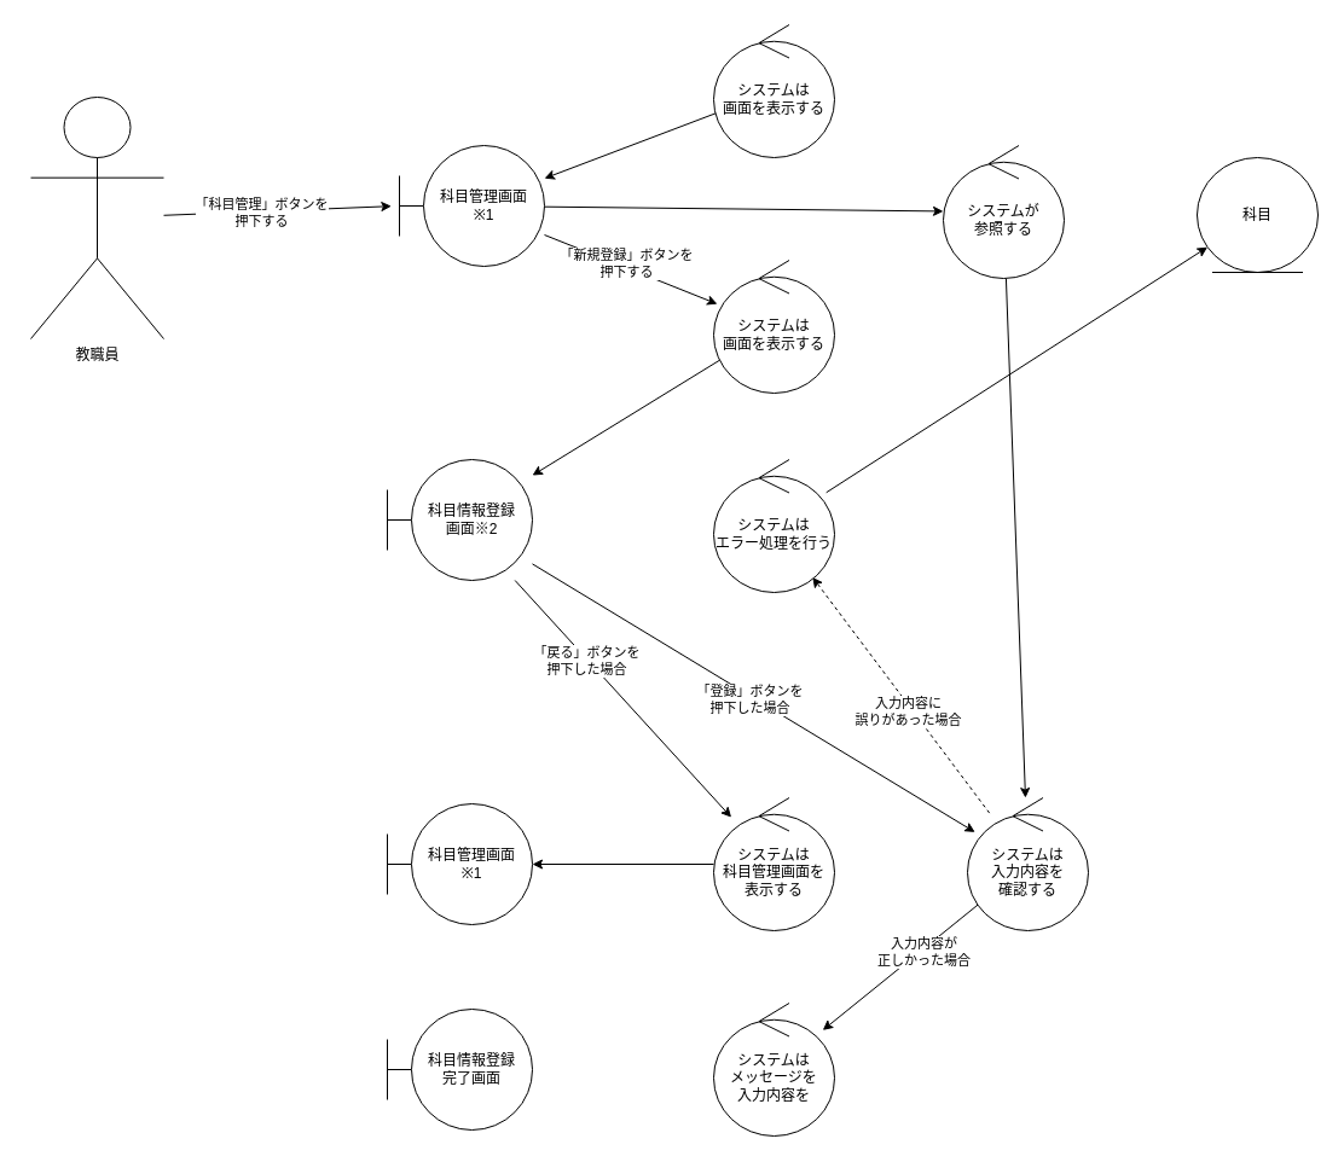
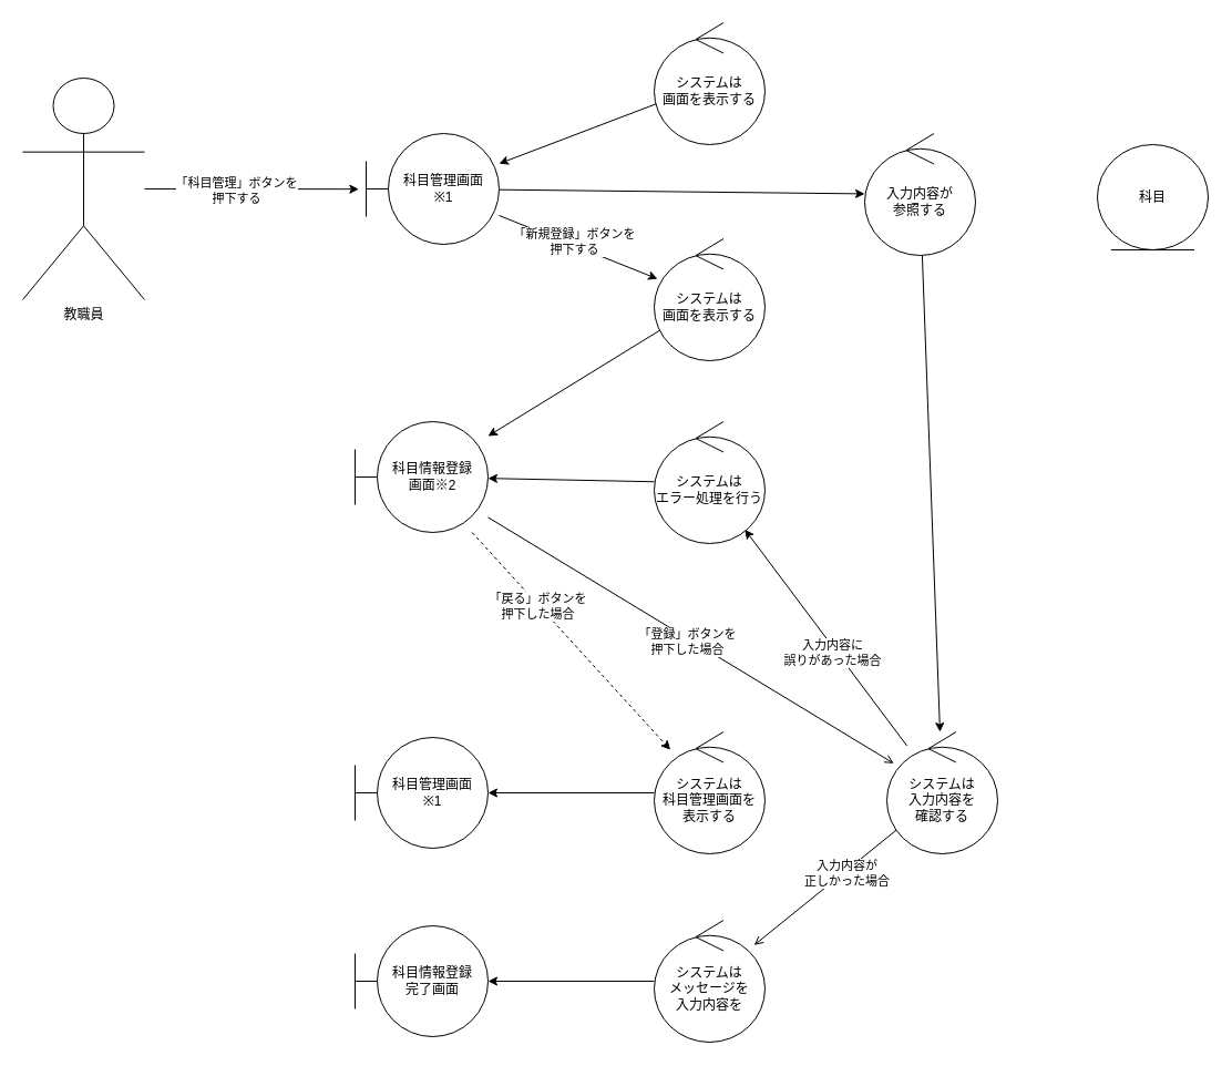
- <mxCell id="2" value="教職員" style="shape=umlActor;verticalLabelPosition=bottom;verticalAlign=top;html=1;outlineConnect=0;" parent="1" vertex="1"><mxGeometry x="25" y="80" width="110" height="200" as="geometry" /></mxCell>
+ <mxCell id="2" value="教職員" style="shape=umlActor;verticalLabelPosition=bottom;verticalAlign=top;html=1;outlineConnect=0;" parent="1" vertex="1"><mxGeometry x="20" y="70" width="110" height="200" as="geometry" /></mxCell>
- <mxCell id="15" value="システムが&lt;div&gt;参照する&lt;/div&gt;" style="ellipse;shape=umlControl;whiteSpace=wrap;html=1;" parent="1" vertex="1"><mxGeometry x="780" y="120" width="100" height="110" as="geometry" /></mxCell>
+ <mxCell id="15" value="入力内容が&lt;div&gt;参照する&lt;/div&gt;" style="ellipse;shape=umlControl;whiteSpace=wrap;html=1;" parent="1" vertex="1"><mxGeometry x="780" y="120" width="100" height="110" as="geometry" /></mxCell>
- <mxCell id="31" style="edgeStyle=none;rounded=0;orthogonalLoop=1;jettySize=auto;html=1;" parent="1" source="32" target="24" edge="1"><mxGeometry relative="1" as="geometry" /></mxCell>
+ <mxCell id="31" style="edgeStyle=none;rounded=0;orthogonalLoop=1;jettySize=auto;html=1;" parent="1" source="32" target="23" edge="1"><mxGeometry relative="1" as="geometry" /></mxCell>
- <mxCell id="9" style="edgeStyle=none;rounded=0;orthogonalLoop=1;jettySize=auto;html=1;dashed=1;" parent="1" source="11" target="32" edge="1"><mxGeometry relative="1" as="geometry" /></mxCell>
+ <mxCell id="9" style="edgeStyle=none;rounded=0;orthogonalLoop=1;jettySize=auto;html=1;" parent="1" source="11" target="32" edge="1"><mxGeometry relative="1" as="geometry" /></mxCell>
- <mxCell id="21" style="edgeStyle=none;rounded=0;orthogonalLoop=1;jettySize=auto;html=1;" parent="1" source="23" target="30" edge="1"><mxGeometry relative="1" as="geometry" /></mxCell>
+ <mxCell id="21" style="edgeStyle=none;rounded=0;orthogonalLoop=1;jettySize=auto;html=1;dashed=1;" parent="1" source="23" target="30" edge="1"><mxGeometry relative="1" as="geometry" /></mxCell>
- <mxCell id="19" style="edgeStyle=none;rounded=0;orthogonalLoop=1;jettySize=auto;html=1;" parent="1" source="23" target="11" edge="1"><mxGeometry relative="1" as="geometry" /></mxCell>
+ <mxCell id="19" style="edgeStyle=none;rounded=0;orthogonalLoop=1;jettySize=auto;html=1;endArrow=open;" parent="1" source="23" target="11" edge="1"><mxGeometry relative="1" as="geometry" /></mxCell>
- <mxCell id="7" style="edgeStyle=none;rounded=0;orthogonalLoop=1;jettySize=auto;html=1;" parent="1" source="11" target="13" edge="1"><mxGeometry relative="1" as="geometry"><mxPoint x="440" y="936.17" as="targetPoint" /></mxGeometry></mxCell>
+ <mxCell id="7" style="edgeStyle=none;rounded=0;orthogonalLoop=1;jettySize=auto;html=1;endArrow=open;" parent="1" source="11" target="13" edge="1"><mxGeometry relative="1" as="geometry"><mxPoint x="440" y="936.17" as="targetPoint" /></mxGeometry></mxCell>
+ <mxCell id="12" style="rounded=0;orthogonalLoop=1;jettySize=auto;html=1;" parent="1" source="13" target="33" edge="1"><mxGeometry relative="1" as="geometry" /></mxCell>
